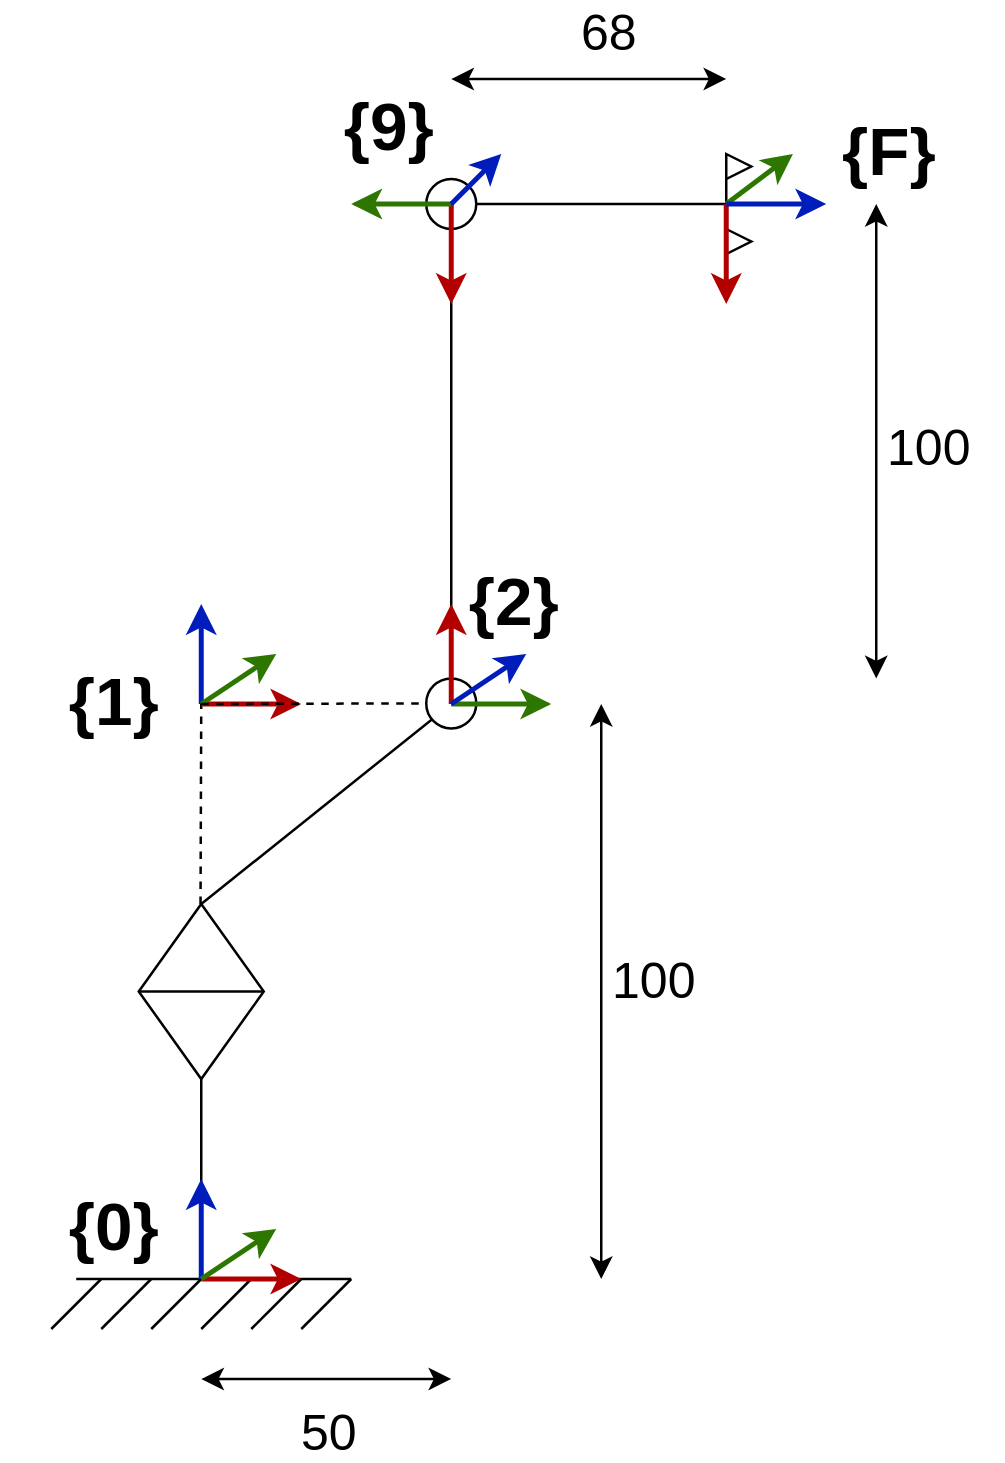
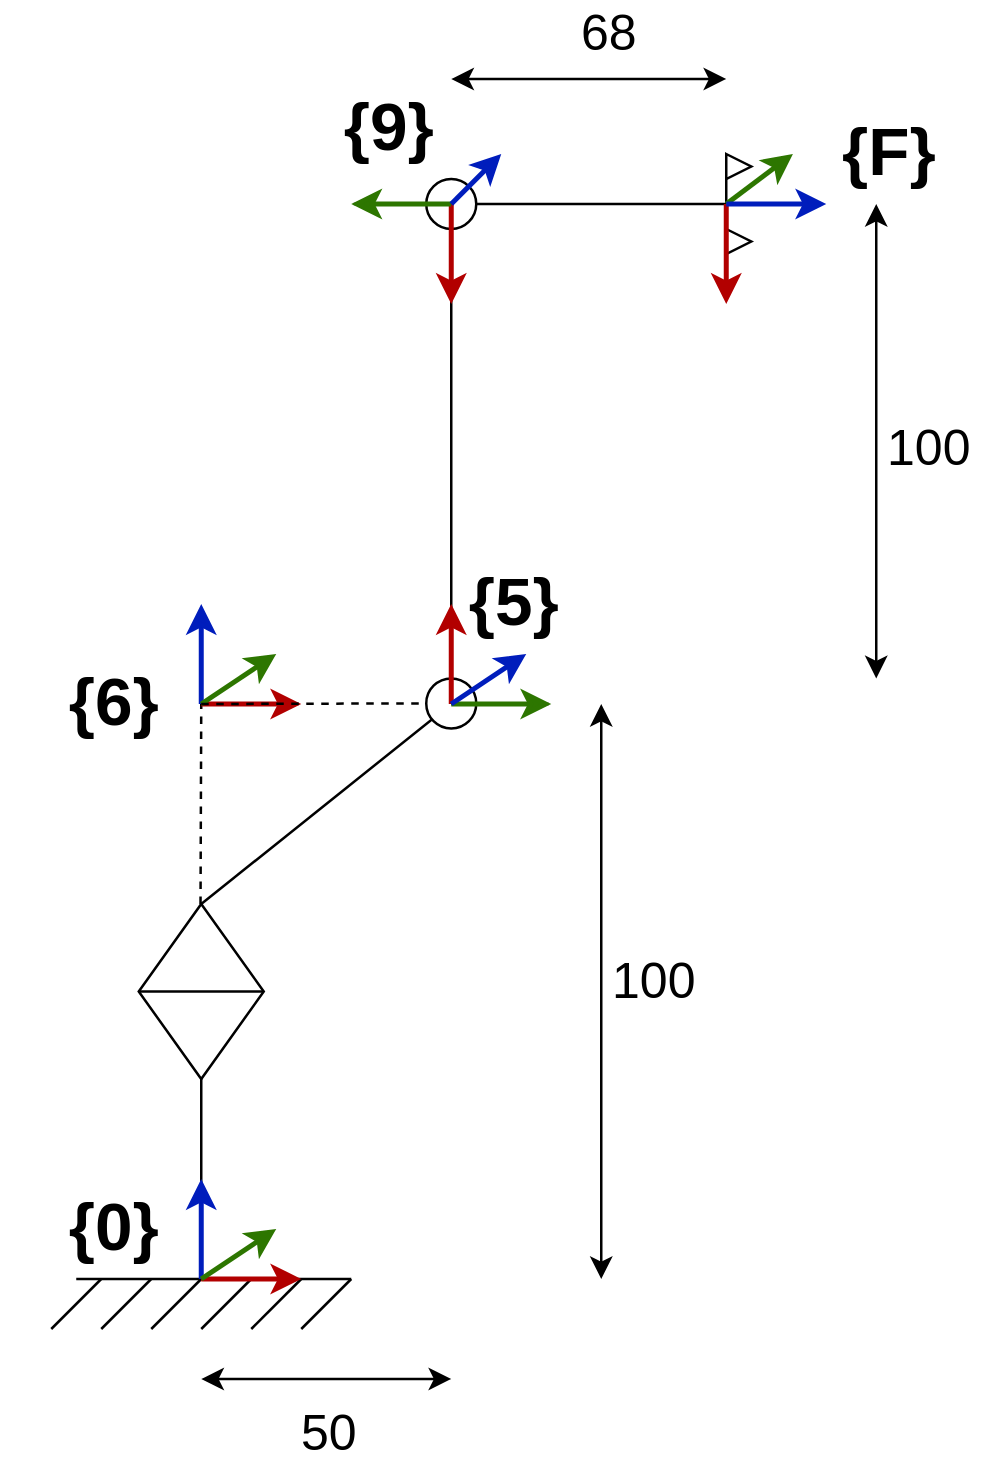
- <mxCell id="44" value="&lt;b&gt;&lt;font style=&quot;font-size: 27px&quot;&gt;{2}&lt;/font&gt;&lt;/b&gt;" style="text;html=1;align=center;verticalAlign=middle;resizable=0;points=[];autosize=1;" vertex="1" parent="1"><mxGeometry x="180" y="220" width="50" height="20" as="geometry" /></mxCell>
+ <mxCell id="44" value="&lt;b&gt;&lt;font style=&quot;font-size: 27px&quot;&gt;{5}&lt;/font&gt;&lt;/b&gt;" style="text;html=1;align=center;verticalAlign=middle;resizable=0;points=[];autosize=1;" vertex="1" parent="1"><mxGeometry x="180" y="220" width="50" height="20" as="geometry" /></mxCell>
- <mxCell id="43" value="&lt;b&gt;&lt;font style=&quot;font-size: 27px&quot;&gt;{1}&lt;/font&gt;&lt;/b&gt;" style="text;html=1;align=center;verticalAlign=middle;resizable=0;points=[];autosize=1;" vertex="1" parent="1"><mxGeometry x="20" y="259.76" width="50" height="20" as="geometry" /></mxCell>
+ <mxCell id="43" value="&lt;b&gt;&lt;font style=&quot;font-size: 27px&quot;&gt;{6}&lt;/font&gt;&lt;/b&gt;" style="text;html=1;align=center;verticalAlign=middle;resizable=0;points=[];autosize=1;" vertex="1" parent="1"><mxGeometry x="20" y="259.76" width="50" height="20" as="geometry" /></mxCell>
